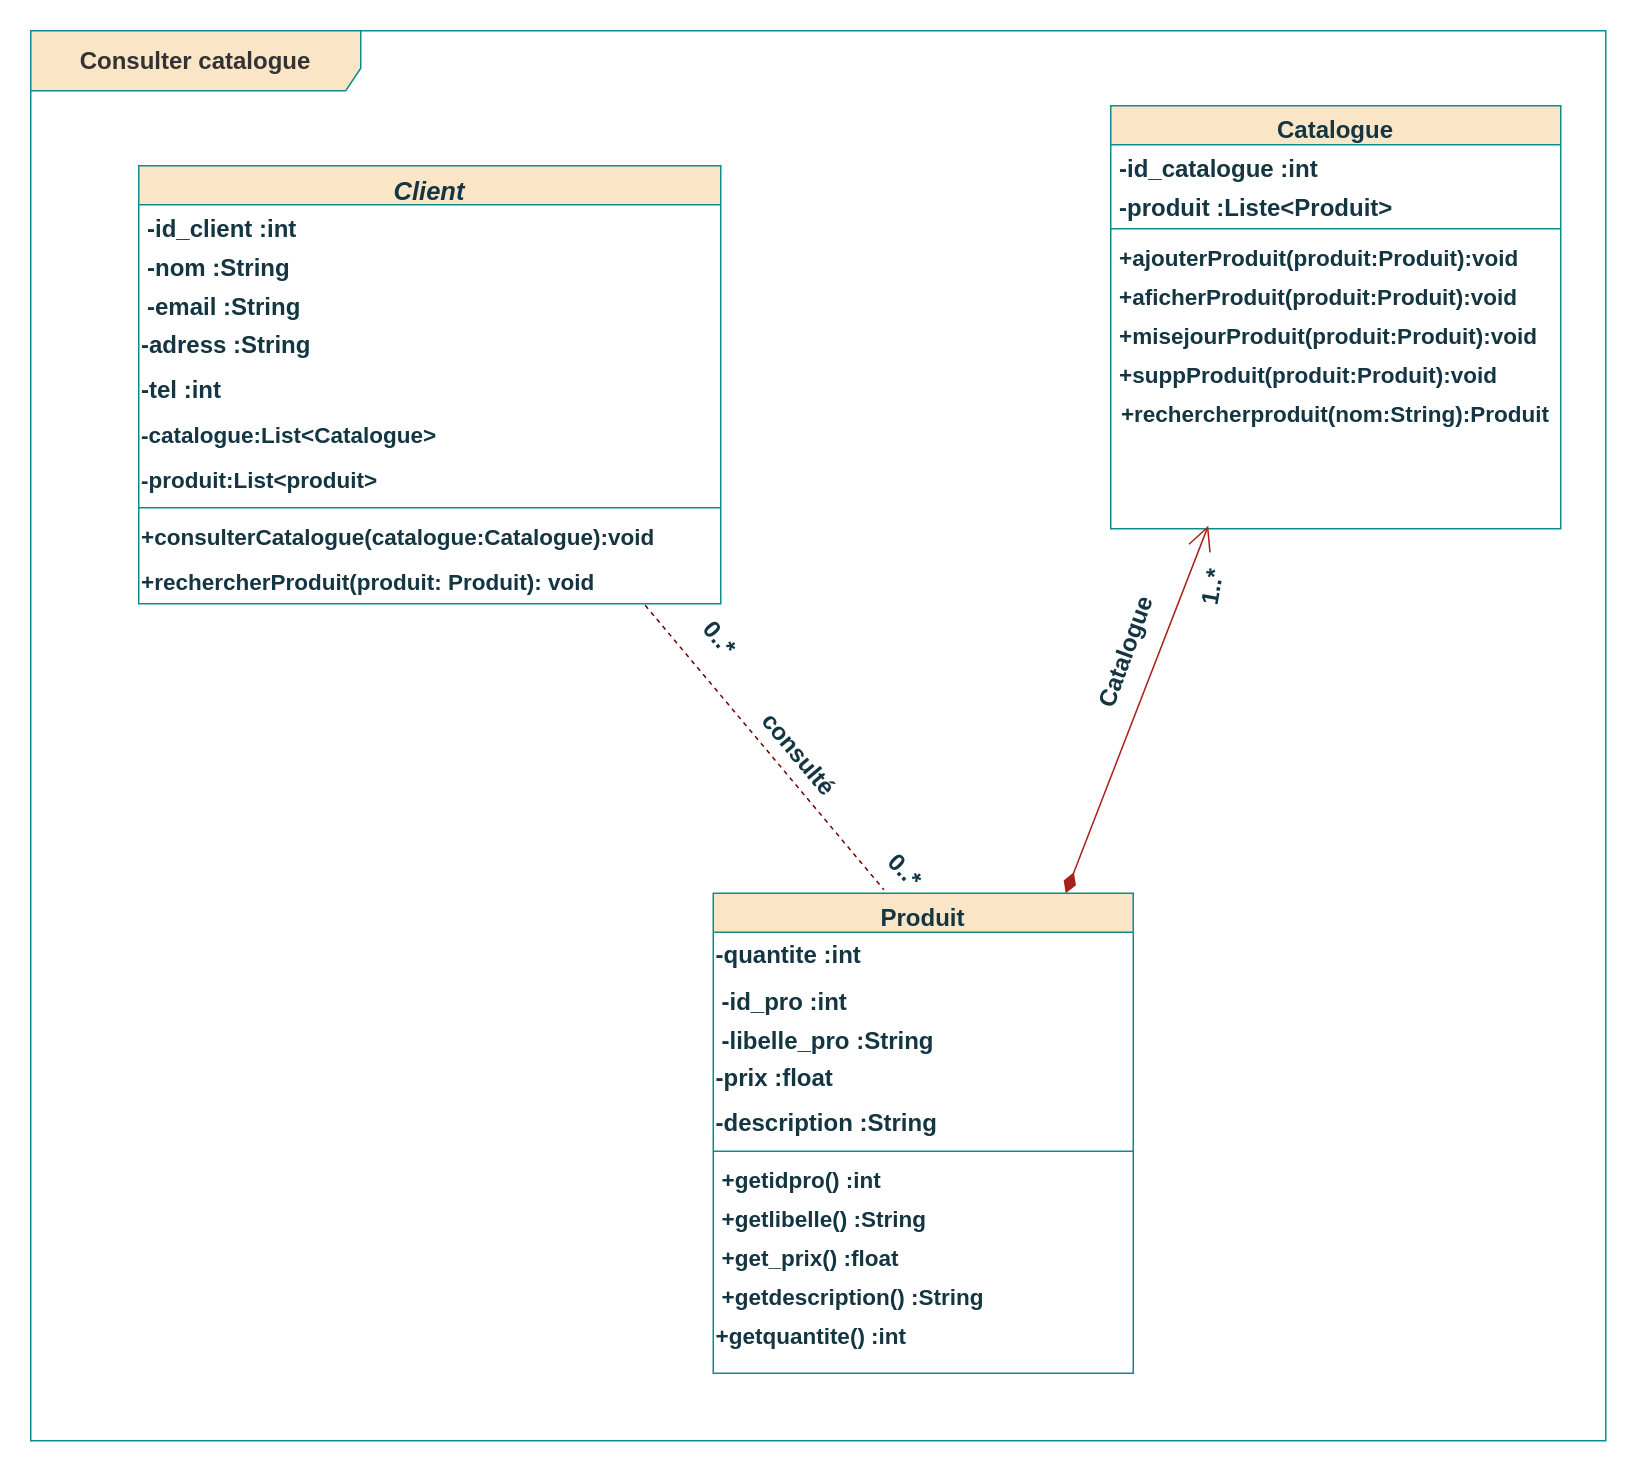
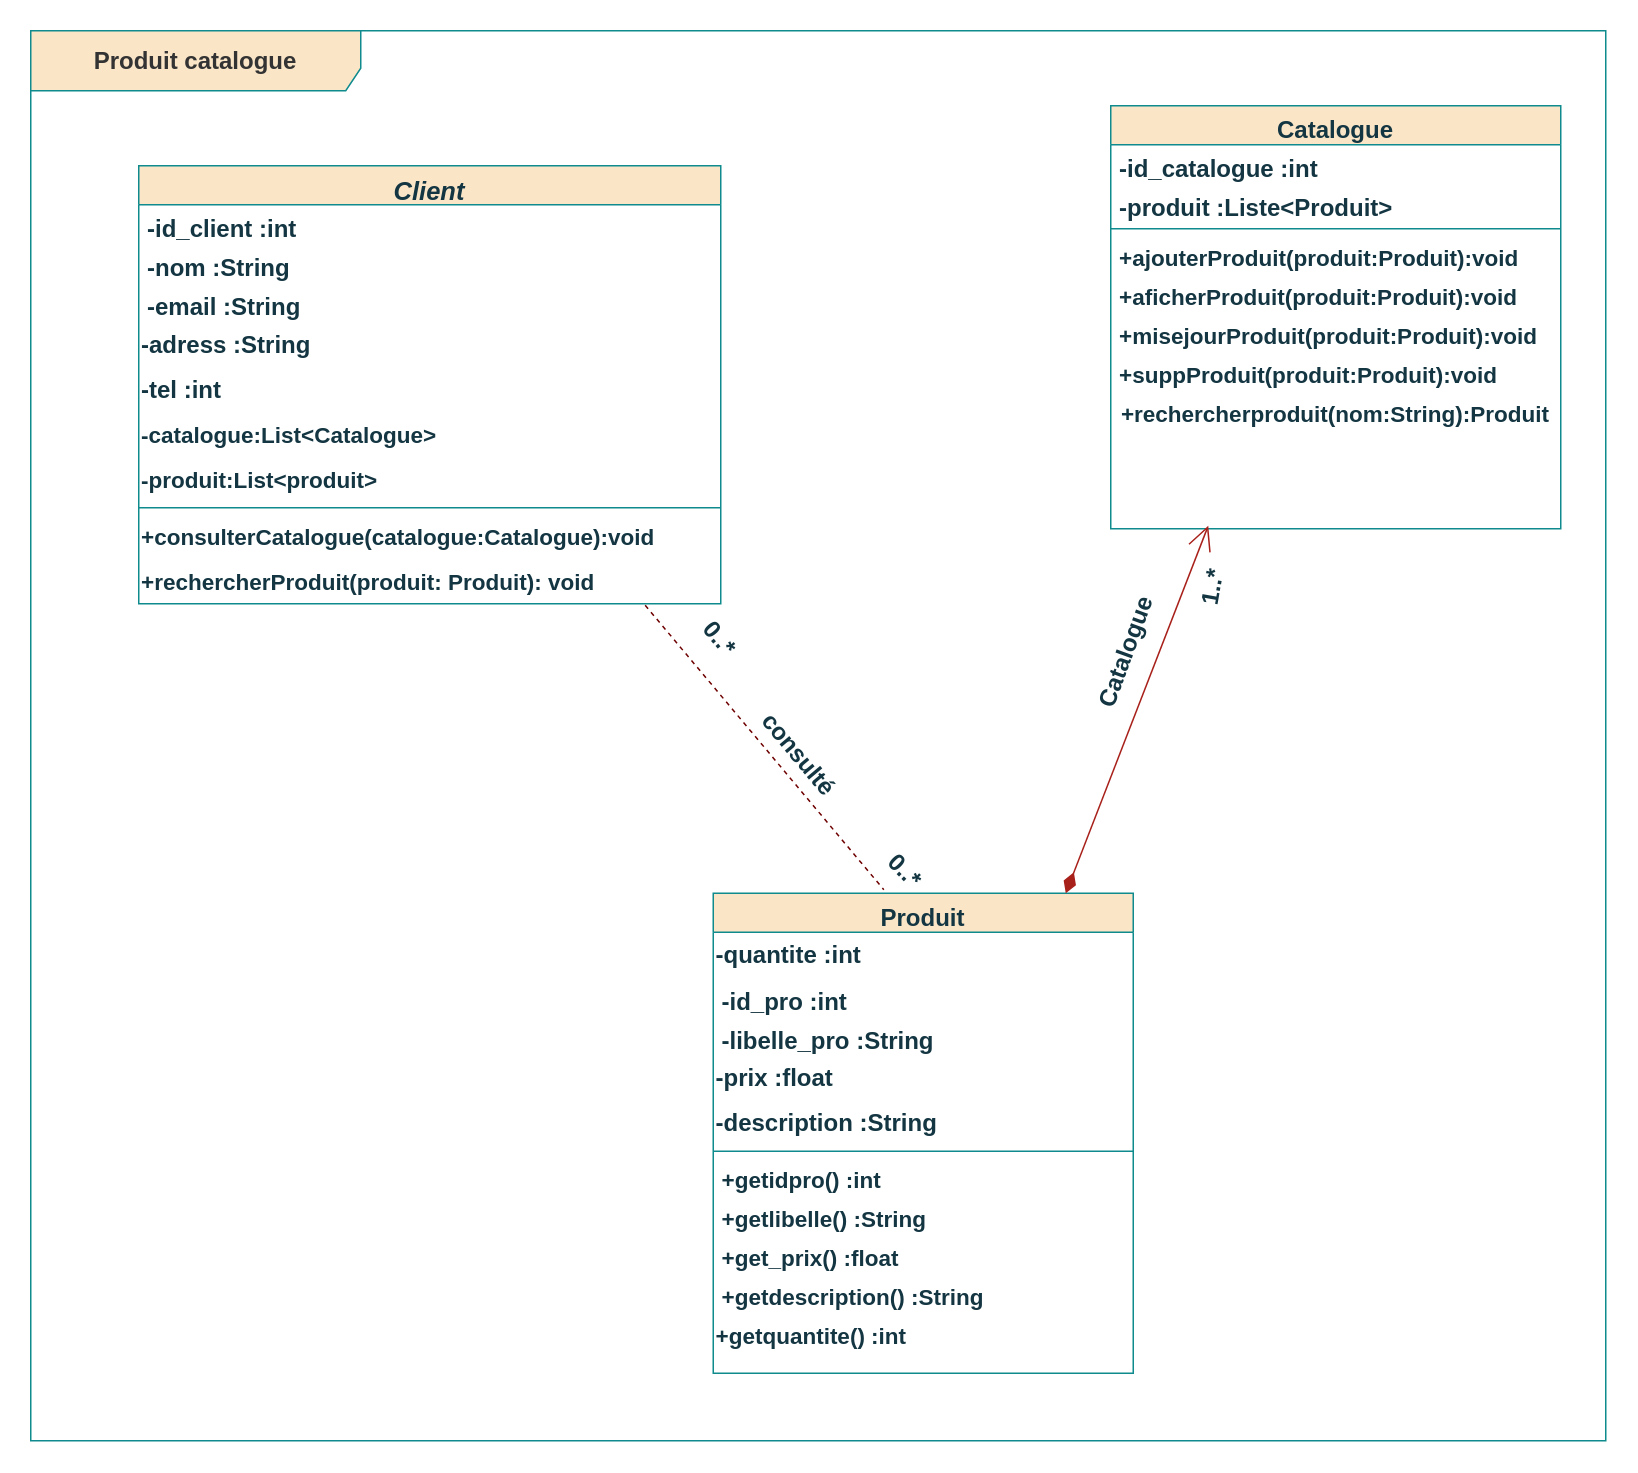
- <mxCell id="37" value="&lt;b style=&quot;&quot;&gt;&lt;font color=&quot;#333333&quot;&gt;Consulter catalogue&lt;/font&gt;&lt;/b&gt;" style="shape=umlFrame;whiteSpace=wrap;html=1;pointerEvents=0;fontSize=16;width=220;height=40;fillColor=#FAE5C7;strokeColor=#0F8B8D;swimlaneFillColor=none;labelBackgroundColor=none;fontColor=#143642;" parent="1" vertex="1"><mxGeometry x="20" y="20" width="1050" height="940" as="geometry" /></mxCell>
+ <mxCell id="37" value="&lt;b style=&quot;&quot;&gt;&lt;font color=&quot;#333333&quot;&gt;Produit catalogue&lt;/font&gt;&lt;/b&gt;" style="shape=umlFrame;whiteSpace=wrap;html=1;pointerEvents=0;fontSize=16;width=220;height=40;fillColor=#FAE5C7;strokeColor=#0F8B8D;swimlaneFillColor=none;labelBackgroundColor=none;fontColor=#143642;" parent="1" vertex="1"><mxGeometry x="20" y="20" width="1050" height="940" as="geometry" /></mxCell>
